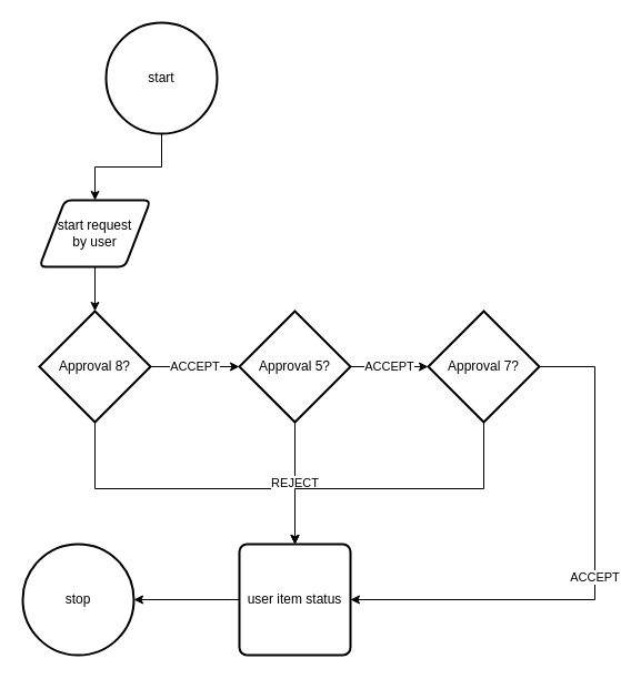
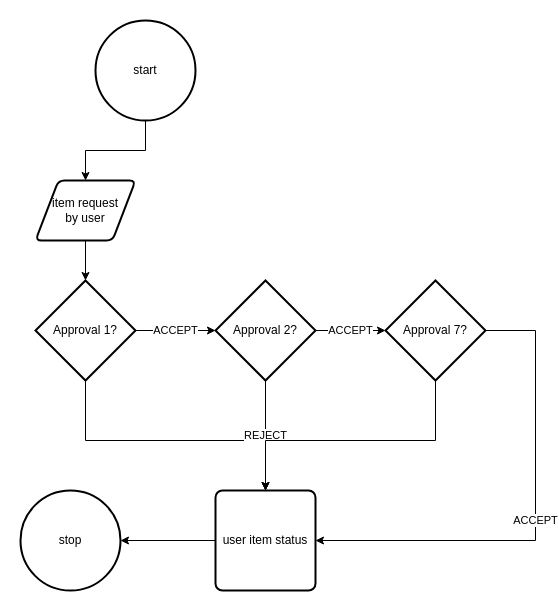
- <mxCell id="5" value="start request&lt;br&gt;by user" style="shape=parallelogram;html=1;strokeWidth=2;perimeter=parallelogramPerimeter;whiteSpace=wrap;rounded=1;arcSize=12;size=0.23;" vertex="1" parent="1"><mxGeometry x="35" y="180" width="100" height="60" as="geometry" /></mxCell>
+ <mxCell id="5" value="item request&lt;br&gt;by user" style="shape=parallelogram;html=1;strokeWidth=2;perimeter=parallelogramPerimeter;whiteSpace=wrap;rounded=1;arcSize=12;size=0.23;" vertex="1" parent="1"><mxGeometry x="35" y="180" width="100" height="60" as="geometry" /></mxCell>
- <mxCell id="8" value="Approval 8?" style="strokeWidth=2;html=1;shape=mxgraph.flowchart.decision;whiteSpace=wrap;" vertex="1" parent="1"><mxGeometry x="35" y="280" width="100" height="100" as="geometry" /></mxCell>
+ <mxCell id="8" value="Approval 1?" style="strokeWidth=2;html=1;shape=mxgraph.flowchart.decision;whiteSpace=wrap;" vertex="1" parent="1"><mxGeometry x="35" y="280" width="100" height="100" as="geometry" /></mxCell>
- <mxCell id="12" value="Approval 5?" style="strokeWidth=2;html=1;shape=mxgraph.flowchart.decision;whiteSpace=wrap;" vertex="1" parent="1"><mxGeometry x="215" y="280" width="100" height="100" as="geometry" /></mxCell>
+ <mxCell id="12" value="Approval 2?" style="strokeWidth=2;html=1;shape=mxgraph.flowchart.decision;whiteSpace=wrap;" vertex="1" parent="1"><mxGeometry x="215" y="280" width="100" height="100" as="geometry" /></mxCell>
